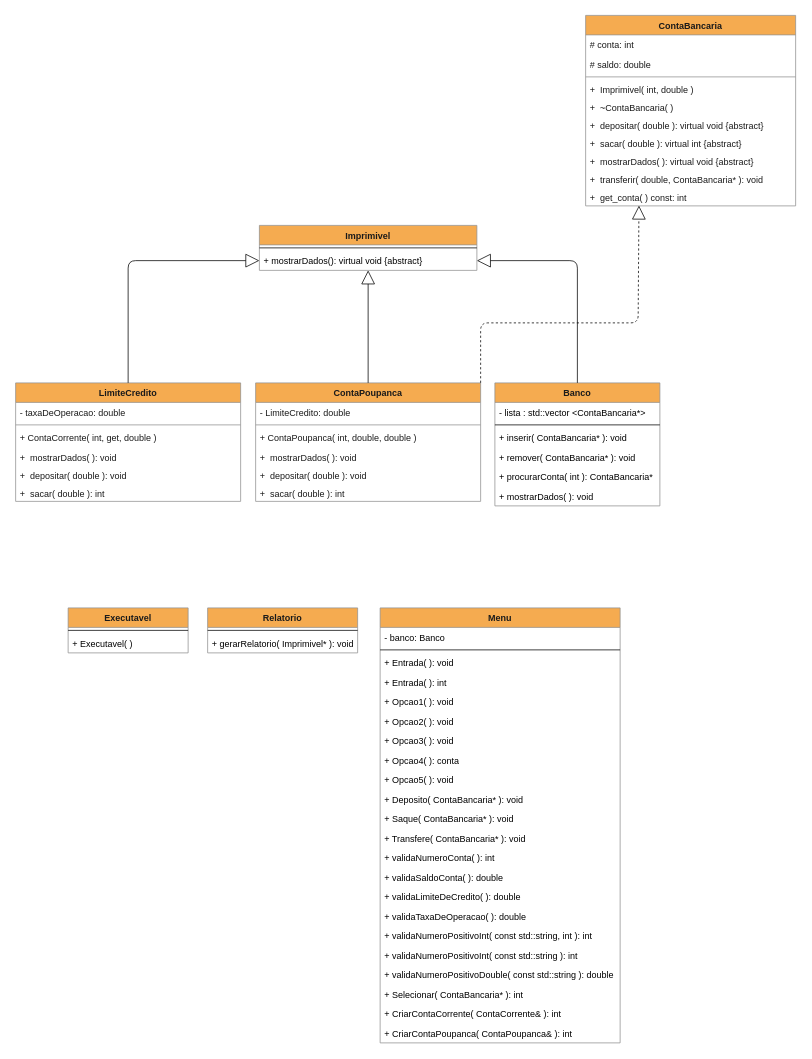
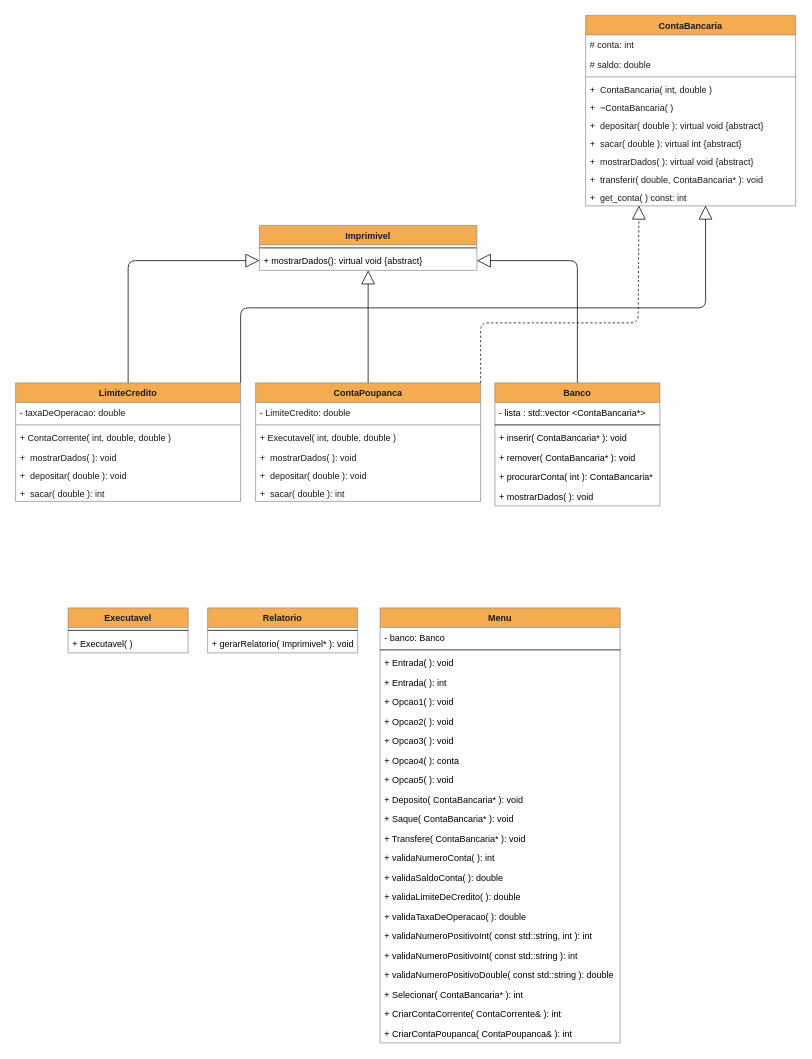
- <mxCell id="6" value="+  Imprimivel( int, double )" style="text;strokeColor=none;fillColor=none;align=left;verticalAlign=top;spacingLeft=4;spacingRight=4;overflow=hidden;rotatable=0;points=[[0,0.5],[1,0.5]];portConstraint=eastwest;fontColor=#1A1A1A;" parent="2" vertex="1"><mxGeometry y="86" width="280" height="24" as="geometry" /></mxCell>
+ <mxCell id="6" value="+  ContaBancaria( int, double )" style="text;strokeColor=none;fillColor=none;align=left;verticalAlign=top;spacingLeft=4;spacingRight=4;overflow=hidden;rotatable=0;points=[[0,0.5],[1,0.5]];portConstraint=eastwest;fontColor=#1A1A1A;" parent="2" vertex="1"><mxGeometry y="86" width="280" height="24" as="geometry" /></mxCell>
+ <mxCell id="69" value="" style="endArrow=block;endSize=16;endFill=0;html=1;exitX=1;exitY=0;exitDx=0;exitDy=0;entryX=0.571;entryY=0.983;entryDx=0;entryDy=0;entryPerimeter=0;" parent="1" source="20" target="12" edge="1"><mxGeometry width="160" relative="1" as="geometry"><mxPoint x="370" y="460" as="sourcePoint" /><mxPoint x="940" y="280" as="targetPoint" /><Array as="points"><mxPoint x="320" y="410" /><mxPoint x="940" y="410" /></Array></mxGeometry></mxCell>
- <mxCell id="23" value="+ ContaCorrente( int, get, double )" style="text;strokeColor=none;fillColor=none;align=left;verticalAlign=top;spacingLeft=4;spacingRight=4;overflow=hidden;rotatable=0;points=[[0,0.5],[1,0.5]];portConstraint=eastwest;fontColor=#1A1A1A;" parent="20" vertex="1"><mxGeometry y="60" width="300" height="26" as="geometry" /></mxCell>
+ <mxCell id="23" value="+ ContaCorrente( int, double, double )" style="text;strokeColor=none;fillColor=none;align=left;verticalAlign=top;spacingLeft=4;spacingRight=4;overflow=hidden;rotatable=0;points=[[0,0.5],[1,0.5]];portConstraint=eastwest;fontColor=#1A1A1A;" parent="20" vertex="1"><mxGeometry y="60" width="300" height="26" as="geometry" /></mxCell>
- <mxCell id="16" value="+ ContaPoupanca( int, double, double )" style="text;strokeColor=none;fillColor=none;align=left;verticalAlign=top;spacingLeft=4;spacingRight=4;overflow=hidden;rotatable=0;points=[[0,0.5],[1,0.5]];portConstraint=eastwest;fontColor=#1A1A1A;" parent="13" vertex="1"><mxGeometry y="60" width="300" height="26" as="geometry" /></mxCell>
+ <mxCell id="16" value="+ Executavel( int, double, double )" style="text;strokeColor=none;fillColor=none;align=left;verticalAlign=top;spacingLeft=4;spacingRight=4;overflow=hidden;rotatable=0;points=[[0,0.5],[1,0.5]];portConstraint=eastwest;fontColor=#1A1A1A;" parent="13" vertex="1"><mxGeometry y="60" width="300" height="26" as="geometry" /></mxCell>
